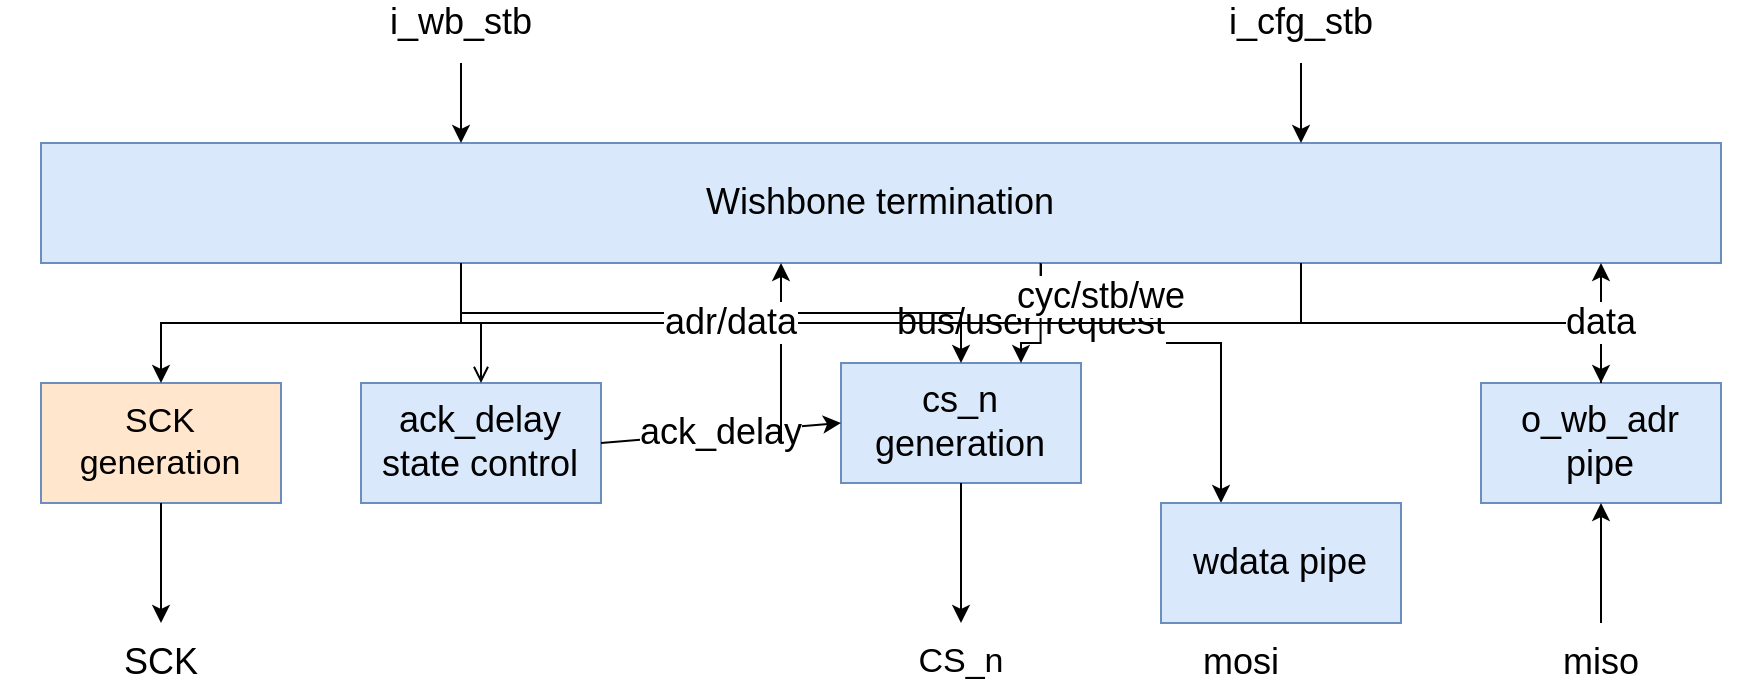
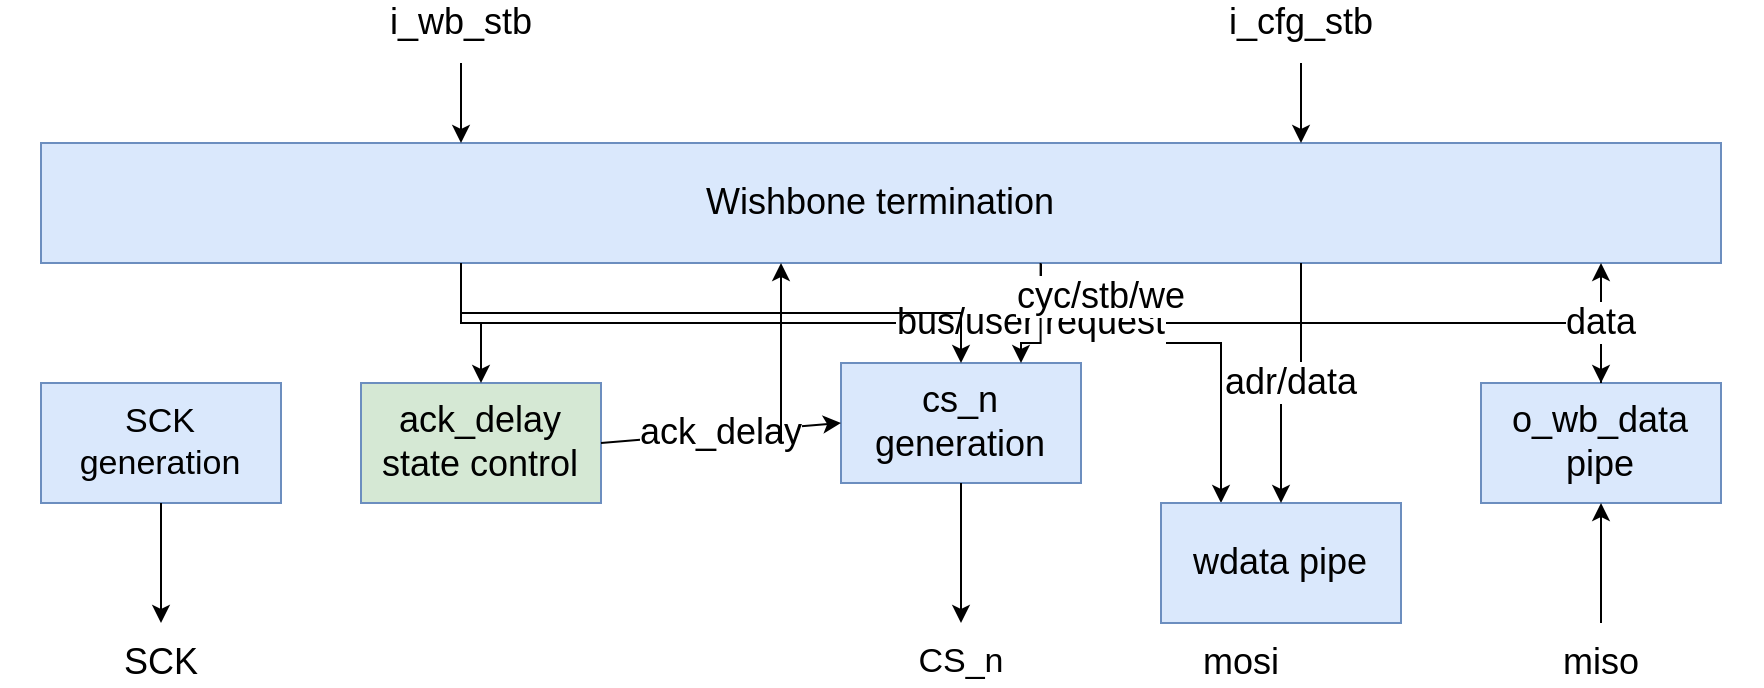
- <mxCell id="18" value="adr/data" style="endArrow=classic;html=1;rounded=0;exitX=0.75;exitY=1;exitDx=0;exitDy=0;edgeStyle=orthogonalEdgeStyle;fontSize=18;" edge="1" parent="1" source="8" target="3"><mxGeometry width="50" height="50" relative="1" as="geometry"><mxPoint x="610" y="440" as="sourcePoint" /><mxPoint x="660" y="390" as="targetPoint" /></mxGeometry></mxCell>
+ <mxCell id="18" value="adr/data" style="endArrow=classic;html=1;rounded=0;exitX=0.75;exitY=1;exitDx=0;exitDy=0;entryX=0.5;entryY=0;entryDx=0;entryDy=0;edgeStyle=orthogonalEdgeStyle;fontSize=18;" edge="1" parent="1" source="8" target="5"><mxGeometry width="50" height="50" relative="1" as="geometry"><mxPoint x="610" y="440" as="sourcePoint" /><mxPoint x="660" y="390" as="targetPoint" /></mxGeometry></mxCell>
- <mxCell id="16" value="" style="endArrow=open;html=1;rounded=0;entryX=0.5;entryY=0;entryDx=0;entryDy=0;edgeStyle=orthogonalEdgeStyle;exitX=0.25;exitY=1;exitDx=0;exitDy=0;" edge="1" parent="1" source="8" target="4"><mxGeometry width="50" height="50" relative="1" as="geometry"><mxPoint x="260" y="120" as="sourcePoint" /><mxPoint x="460" y="600" as="targetPoint" /></mxGeometry></mxCell>
+ <mxCell id="16" value="" style="endArrow=classic;html=1;rounded=0;entryX=0.5;entryY=0;entryDx=0;entryDy=0;edgeStyle=orthogonalEdgeStyle;exitX=0.25;exitY=1;exitDx=0;exitDy=0;" edge="1" parent="1" source="8" target="4"><mxGeometry width="50" height="50" relative="1" as="geometry"><mxPoint x="260" y="120" as="sourcePoint" /><mxPoint x="460" y="600" as="targetPoint" /></mxGeometry></mxCell>
- <mxCell id="3" value="SCK generation" style="rounded=0;whiteSpace=wrap;html=1;fontSize=17;fillColor=#ffe6cc;strokeColor=#6c8ebf;" vertex="1" parent="1"><mxGeometry x="20" y="180" width="120" height="60" as="geometry" /></mxCell>
+ <mxCell id="3" value="SCK generation" style="rounded=0;whiteSpace=wrap;html=1;fontSize=17;fillColor=#dae8fc;strokeColor=#6c8ebf;" vertex="1" parent="1"><mxGeometry x="20" y="180" width="120" height="60" as="geometry" /></mxCell>
- <mxCell id="4" value="ack_delay&lt;div style=&quot;font-size: 18px;&quot;&gt;state control&lt;/div&gt;" style="rounded=0;whiteSpace=wrap;html=1;fontSize=18;fillColor=#dae8fc;strokeColor=#6c8ebf;" vertex="1" parent="1"><mxGeometry x="180" y="180" width="120" height="60" as="geometry" /></mxCell>
+ <mxCell id="4" value="ack_delay&lt;div style=&quot;font-size: 18px;&quot;&gt;state control&lt;/div&gt;" style="rounded=0;whiteSpace=wrap;html=1;fontSize=18;fillColor=#d5e8d4;strokeColor=#6c8ebf;" vertex="1" parent="1"><mxGeometry x="180" y="180" width="120" height="60" as="geometry" /></mxCell>
- <mxCell id="6" value="o_wb_adr pipe" style="rounded=0;whiteSpace=wrap;html=1;fontSize=18;fillColor=#dae8fc;strokeColor=#6c8ebf;" vertex="1" parent="1"><mxGeometry x="740" y="180" width="120" height="60" as="geometry" /></mxCell>
+ <mxCell id="6" value="o_wb_data pipe" style="rounded=0;whiteSpace=wrap;html=1;fontSize=18;fillColor=#dae8fc;strokeColor=#6c8ebf;" vertex="1" parent="1"><mxGeometry x="740" y="180" width="120" height="60" as="geometry" /></mxCell>
